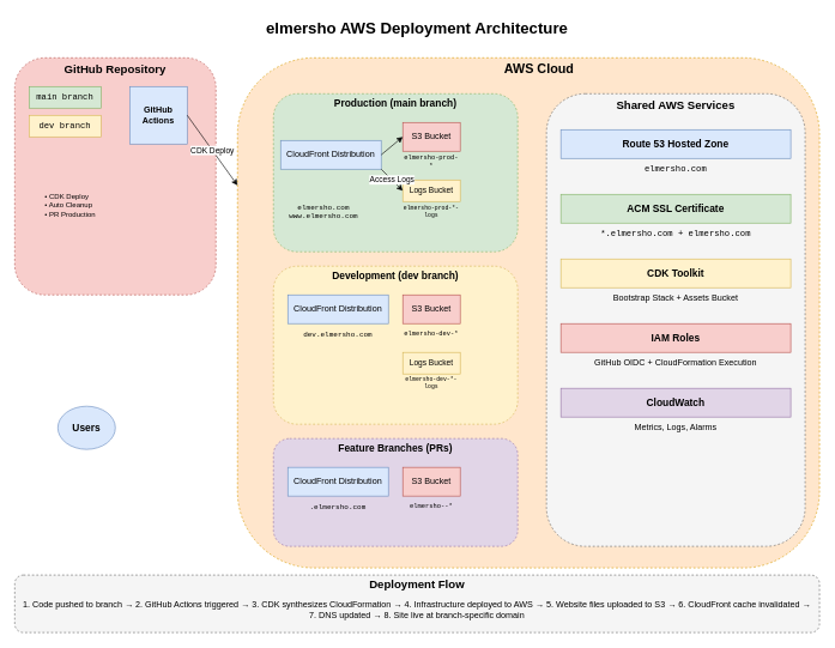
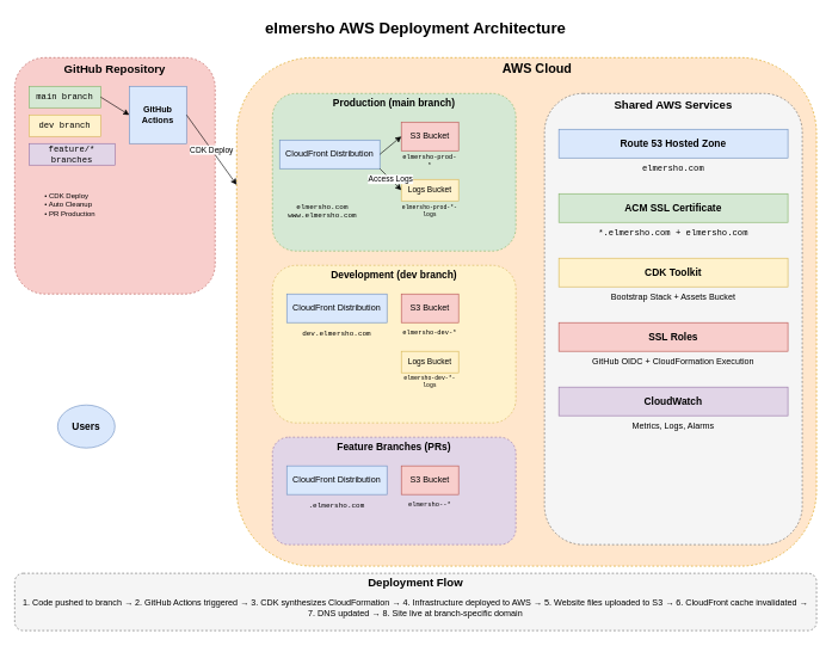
+ <mxCell id="47" value="" style="endArrow=classic;html=1;rounded=0;exitX=1;exitY=0.5;exitDx=0;exitDy=0;entryX=0;entryY=0.5;entryDx=0;entryDy=0" parent="1" source="5" target="8" edge="1"><mxGeometry width="50" height="50" relative="1" as="geometry"><mxPoint x="320" y="340" as="sourcePoint" /><mxPoint x="370" y="290" as="targetPoint" /></mxGeometry></mxCell>
+ <mxCell id="7" value="feature/* branches" style="rounded=0;whiteSpace=wrap;html=1;fillColor=#e1d5e7;strokeColor=#9673a6;fontSize=12;fontFamily=Courier New" parent="1" vertex="1"><mxGeometry x="40" y="200" width="120" height="30" as="geometry" /></mxCell>
- <mxCell id="42" value="IAM Roles" style="rounded=0;whiteSpace=wrap;html=1;fillColor=#f8cecc;strokeColor=#b85450;fontSize=14;fontStyle=1" parent="1" vertex="1"><mxGeometry x="780" y="450" width="320" height="40" as="geometry" /></mxCell>
+ <mxCell id="42" value="SSL Roles" style="rounded=0;whiteSpace=wrap;html=1;fillColor=#f8cecc;strokeColor=#b85450;fontSize=14;fontStyle=1" parent="1" vertex="1"><mxGeometry x="780" y="450" width="320" height="40" as="geometry" /></mxCell>
